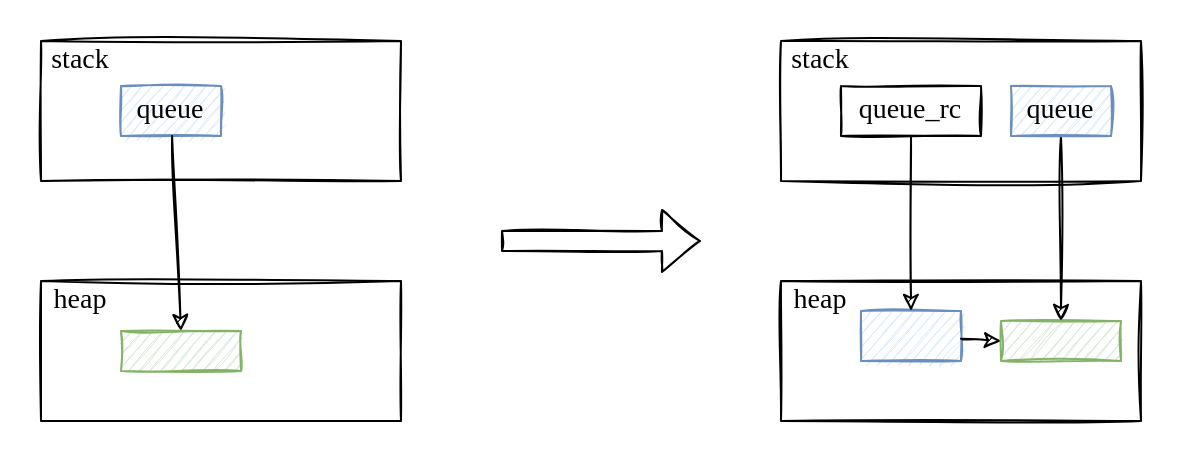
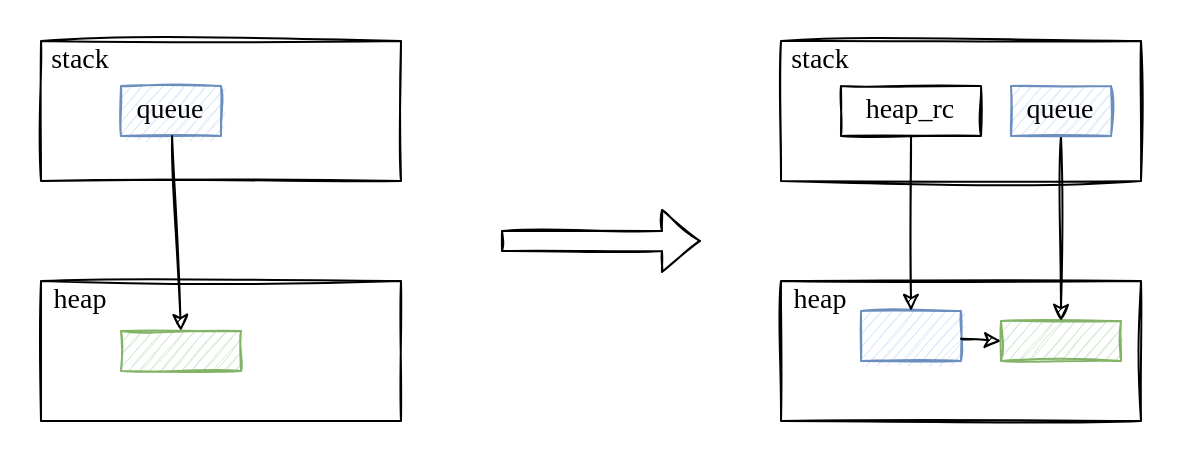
- <mxCell id="19" value="queue_rc" style="rounded=0;whiteSpace=wrap;html=1;sketch=1;fontFamily=Comic Sans MS;fontSize=14;" vertex="1" parent="1"><mxGeometry x="420" y="42.5" width="70" height="25" as="geometry" /></mxCell>
+ <mxCell id="19" value="heap_rc" style="rounded=0;whiteSpace=wrap;html=1;sketch=1;fontFamily=Comic Sans MS;fontSize=14;" vertex="1" parent="1"><mxGeometry x="420" y="42.5" width="70" height="25" as="geometry" /></mxCell>
